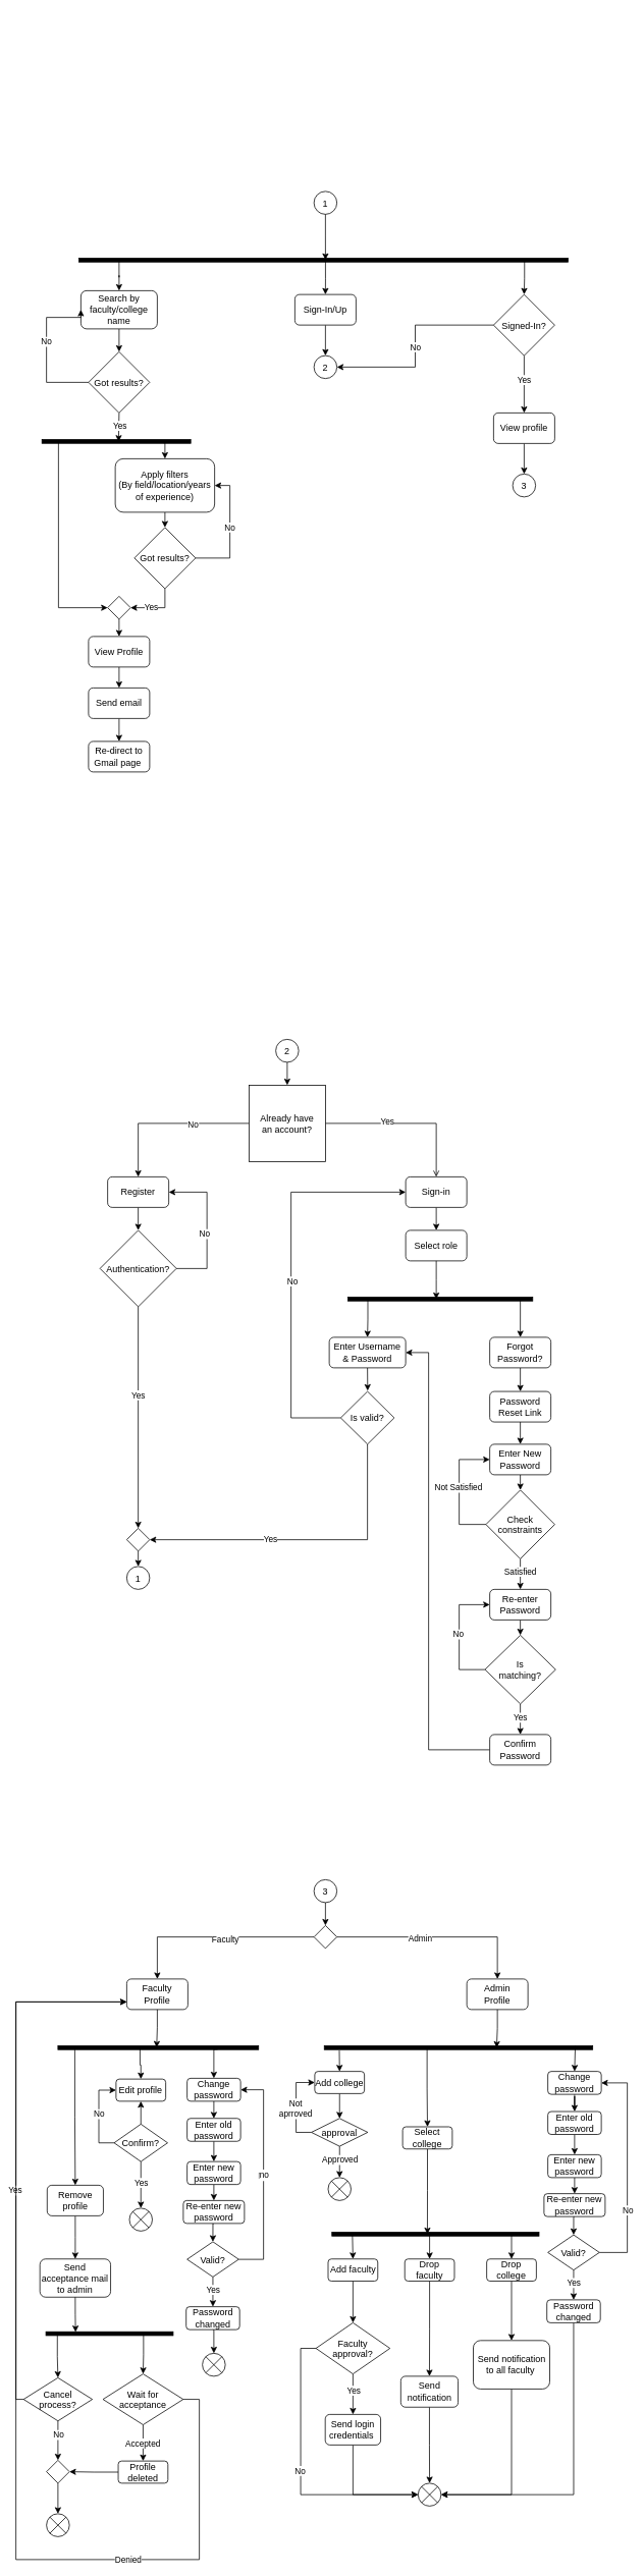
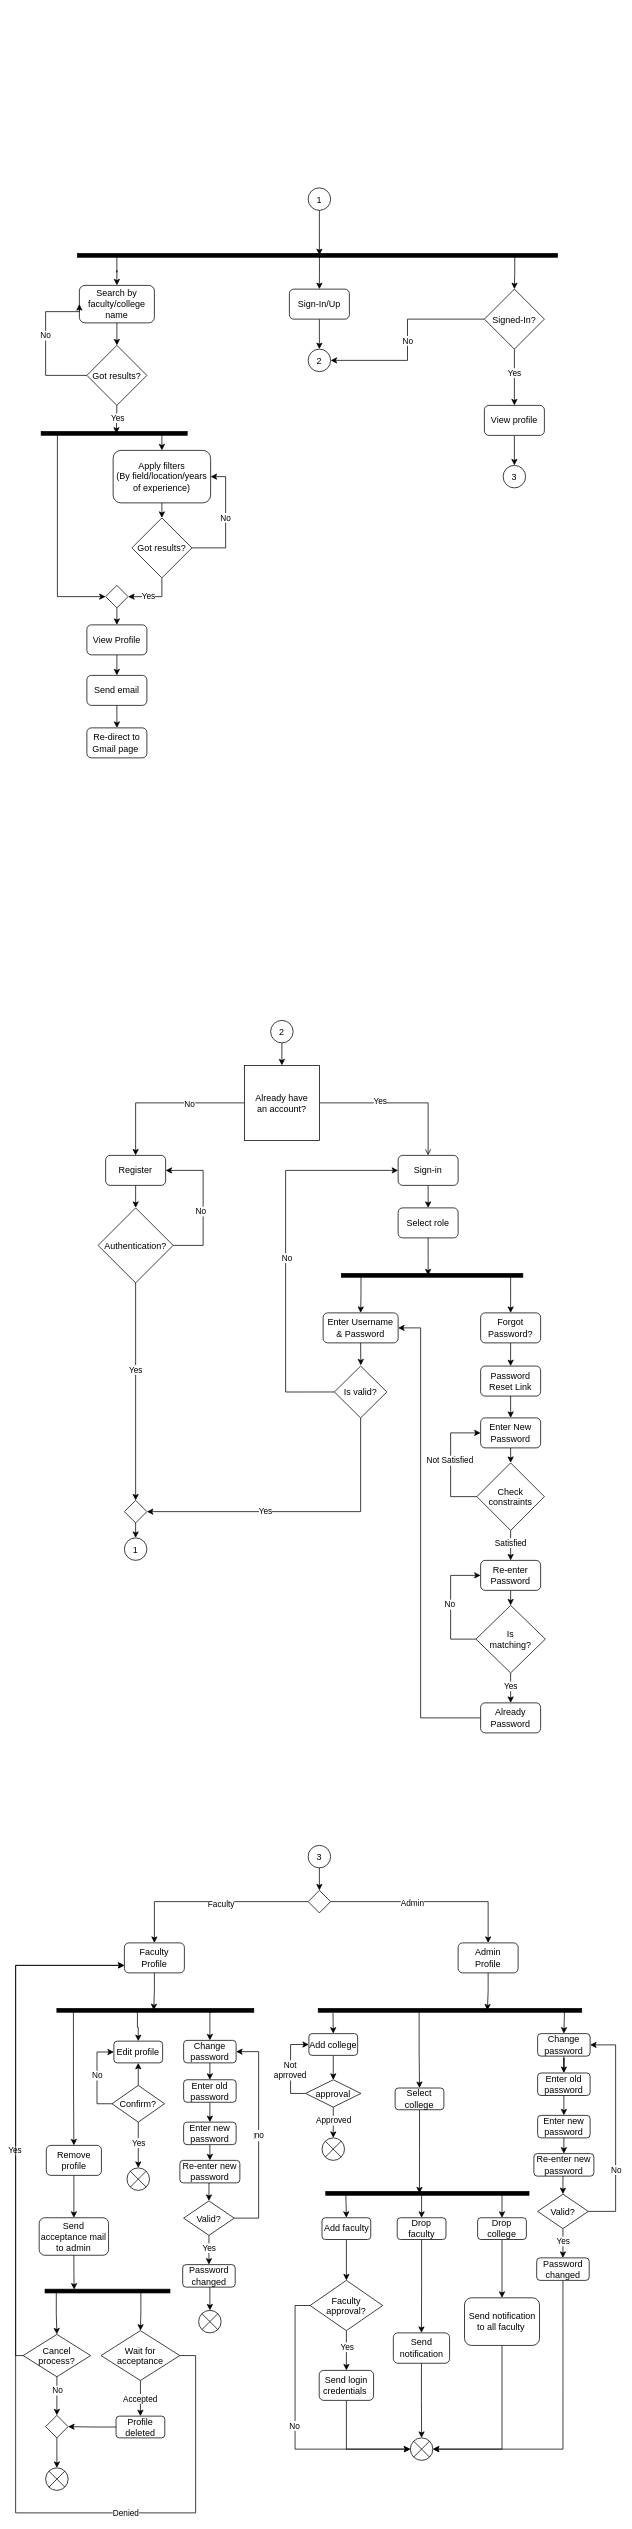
- <mxCell id="49" value="Confirm Password" style="rounded=1;whiteSpace=wrap;html=1;" parent="1" vertex="1"><mxGeometry x="640" y="2270" width="80" height="40" as="geometry" /></mxCell>
+ <mxCell id="49" value="Already Password" style="rounded=1;whiteSpace=wrap;html=1;" parent="1" vertex="1"><mxGeometry x="640" y="2270" width="80" height="40" as="geometry" /></mxCell>
